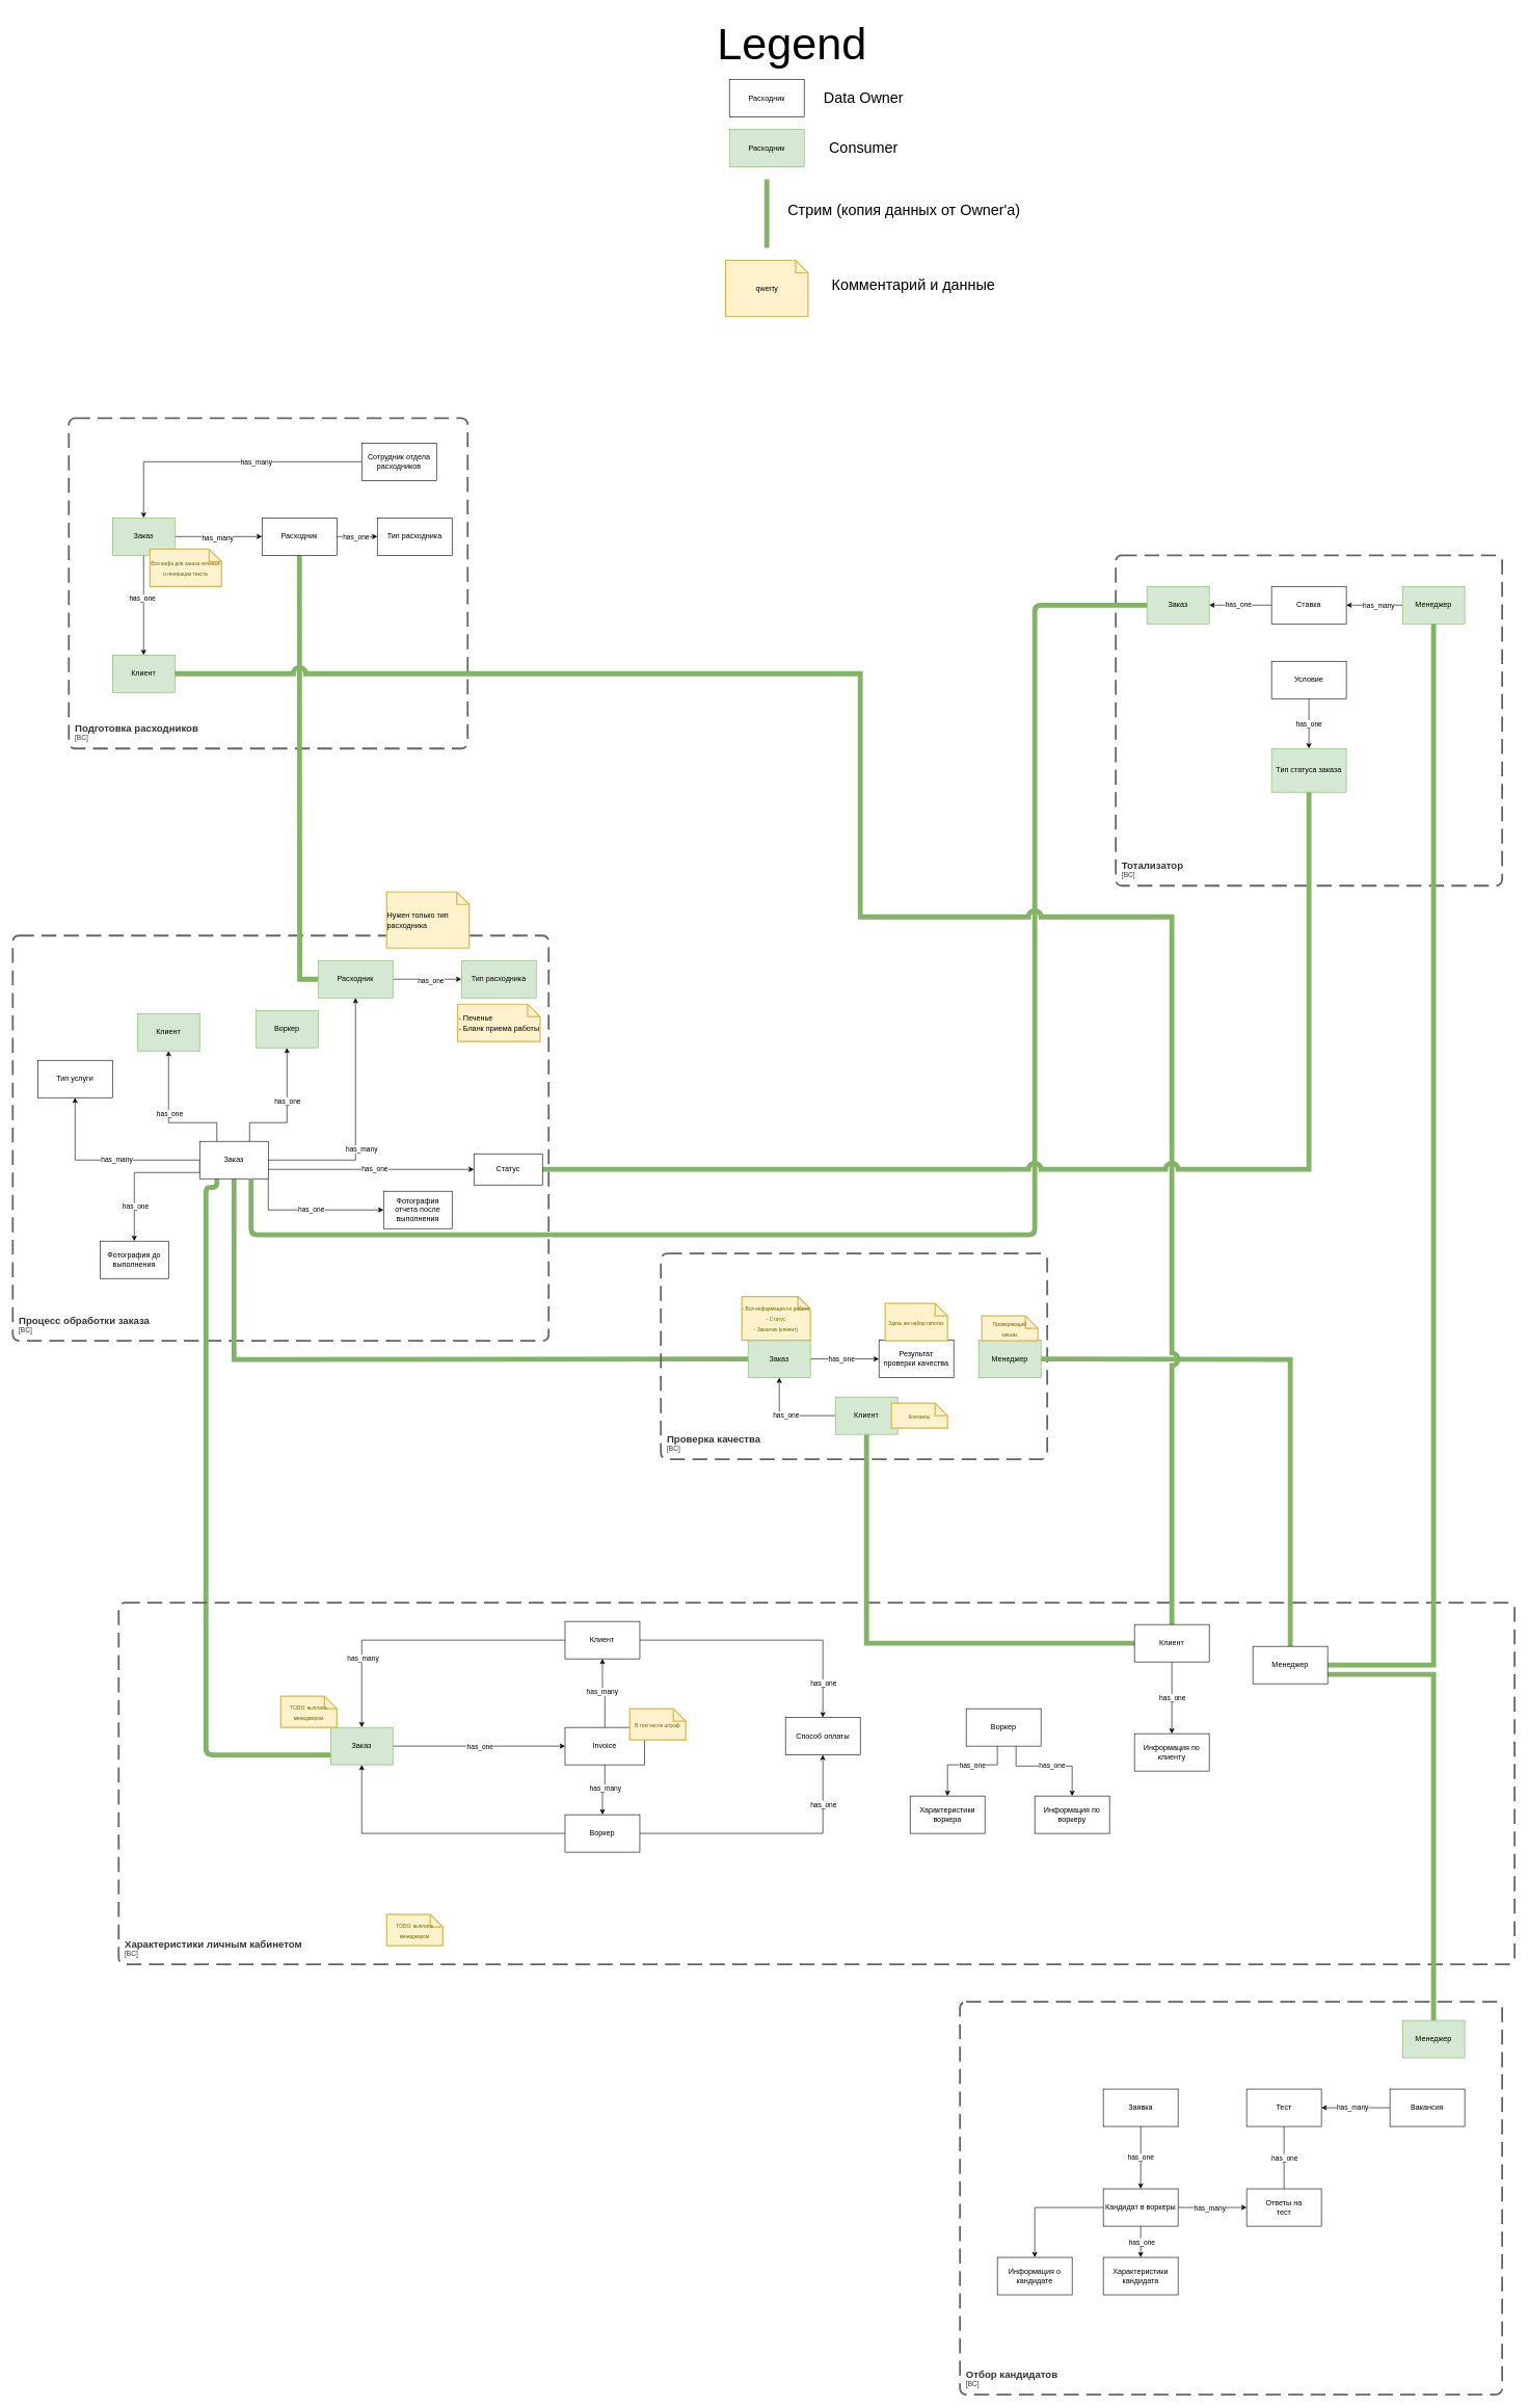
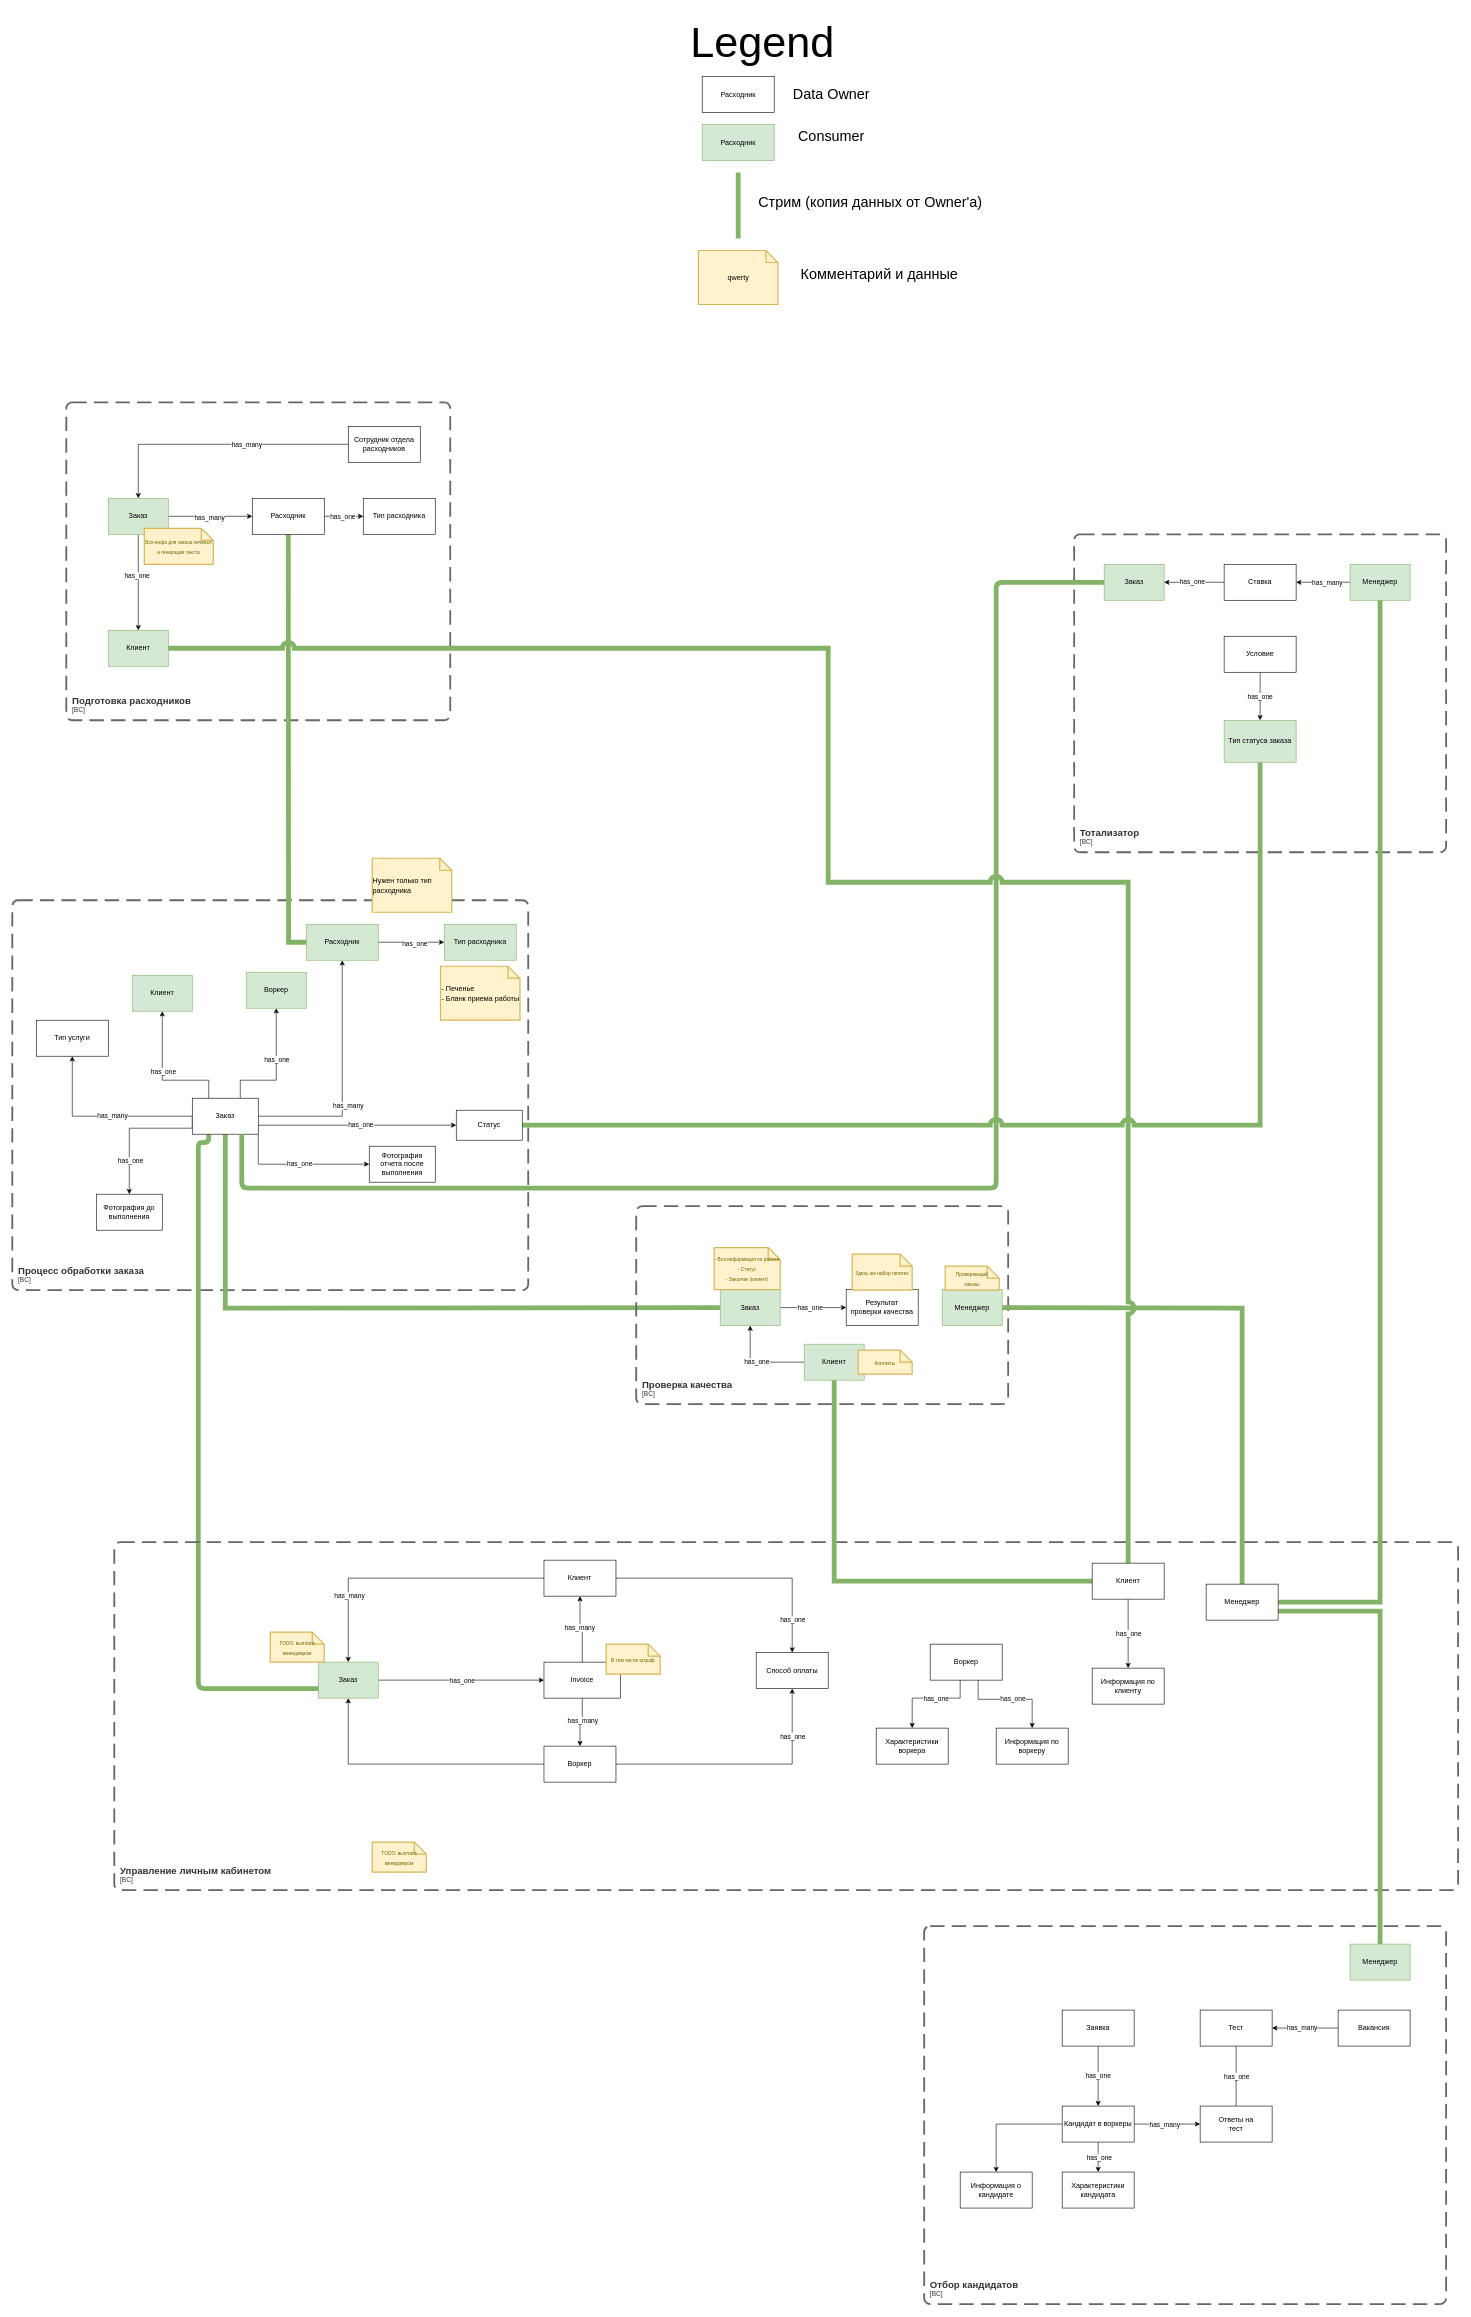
- <mxCell id="122" value="&lt;font style=&quot;font-size: 24px;&quot;&gt;Consumer&lt;/font&gt;" style="text;html=1;align=center;verticalAlign=middle;resizable=0;points=[];autosize=1;strokeColor=none;fillColor=none;" vertex="1" parent="1"><mxGeometry x="1320" y="217" width="130" height="40" as="geometry" /></mxCell>
+ <mxCell id="122" value="&lt;font style=&quot;font-size: 24px;&quot;&gt;Consumer&lt;/font&gt;" style="text;html=1;align=center;verticalAlign=middle;resizable=0;points=[];autosize=1;strokeColor=none;fillColor=none;" vertex="1" parent="1"><mxGeometry x="1320" y="207" width="130" height="40" as="geometry" /></mxCell>
- <mxCell id="47" value="&lt;div style=&quot;text-align: left;&quot;&gt;&lt;font color=&quot;#000000&quot;&gt;&lt;span style=&quot;font-size: 12px;&quot;&gt;- Печенье&lt;br&gt;- Бланк приема работы&lt;/span&gt;&lt;/font&gt;&lt;/div&gt;" style="shape=note;strokeWidth=2;fontSize=14;size=20;whiteSpace=wrap;html=1;fillColor=#fff2cc;strokeColor=#d6b656;fontColor=#666600;" vertex="1" parent="1"><mxGeometry x="733.75" y="1610" width="132.5" height="60" as="geometry" /></mxCell>
+ <mxCell id="47" value="&lt;div style=&quot;text-align: left;&quot;&gt;&lt;font color=&quot;#000000&quot;&gt;&lt;span style=&quot;font-size: 12px;&quot;&gt;- Печенье&lt;br&gt;- Бланк приема работы&lt;/span&gt;&lt;/font&gt;&lt;/div&gt;" style="shape=note;strokeWidth=2;fontSize=14;size=20;whiteSpace=wrap;html=1;fillColor=#fff2cc;strokeColor=#d6b656;fontColor=#666600;" vertex="1" parent="1"><mxGeometry x="733.75" y="1610" width="132.5" height="90" as="geometry" /></mxCell>
- <mxCell id="55" value="&lt;font style=&quot;font-size: 16px&quot;&gt;&lt;b&gt;&lt;div style=&quot;text-align: left&quot;&gt;Характеристики личным кабинетом&lt;/div&gt;&lt;/b&gt;&lt;/font&gt;&lt;div style=&quot;text-align: left&quot;&gt;[BC]&lt;/div&gt;" style="rounded=1;fontSize=11;whiteSpace=wrap;html=1;dashed=1;arcSize=20;fillColor=none;strokeColor=#666666;fontColor=#333333;labelBackgroundColor=none;align=left;verticalAlign=bottom;labelBorderColor=none;spacingTop=0;spacing=10;dashPattern=8 4;metaEdit=1;rotatable=0;perimeter=rectanglePerimeter;noLabel=0;labelPadding=0;allowArrows=0;connectable=0;expand=0;recursiveResize=0;editable=1;pointerEvents=0;absoluteArcSize=1;points=[[0.25,0,0],[0.5,0,0],[0.75,0,0],[1,0.25,0],[1,0.5,0],[1,0.75,0],[0.75,1,0],[0.5,1,0],[0.25,1,0],[0,0.75,0],[0,0.5,0],[0,0.25,0]];strokeWidth=3;" vertex="1" parent="1"><mxGeometry x="190" y="2570" width="2240" height="580" as="geometry" /></mxCell>
+ <mxCell id="55" value="&lt;font style=&quot;font-size: 16px&quot;&gt;&lt;b&gt;&lt;div style=&quot;text-align: left&quot;&gt;Управление личным кабинетом&lt;/div&gt;&lt;/b&gt;&lt;/font&gt;&lt;div style=&quot;text-align: left&quot;&gt;[BC]&lt;/div&gt;" style="rounded=1;fontSize=11;whiteSpace=wrap;html=1;dashed=1;arcSize=20;fillColor=none;strokeColor=#666666;fontColor=#333333;labelBackgroundColor=none;align=left;verticalAlign=bottom;labelBorderColor=none;spacingTop=0;spacing=10;dashPattern=8 4;metaEdit=1;rotatable=0;perimeter=rectanglePerimeter;noLabel=0;labelPadding=0;allowArrows=0;connectable=0;expand=0;recursiveResize=0;editable=1;pointerEvents=0;absoluteArcSize=1;points=[[0.25,0,0],[0.5,0,0],[0.75,0,0],[1,0.25,0],[1,0.5,0],[1,0.75,0],[0.75,1,0],[0.5,1,0],[0.25,1,0],[0,0.75,0],[0,0.5,0],[0,0.25,0]];strokeWidth=3;" vertex="1" parent="1"><mxGeometry x="190" y="2570" width="2240" height="580" as="geometry" /></mxCell>
